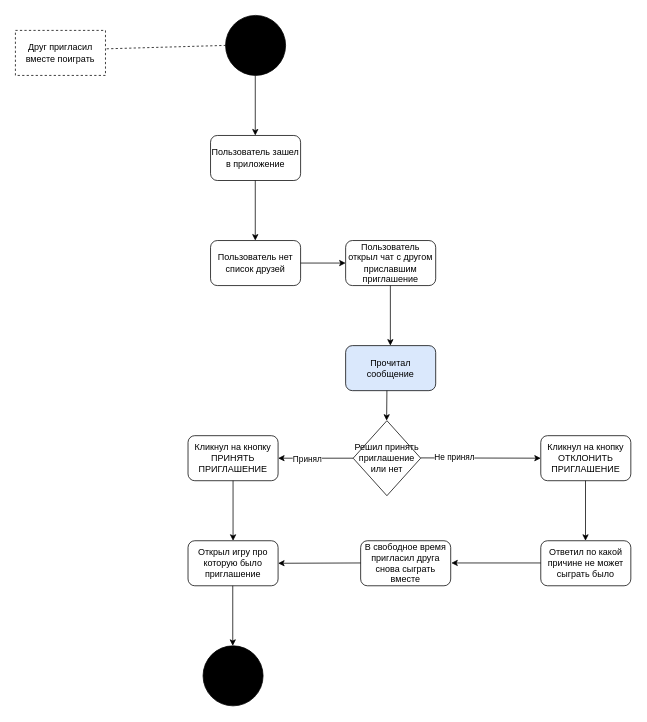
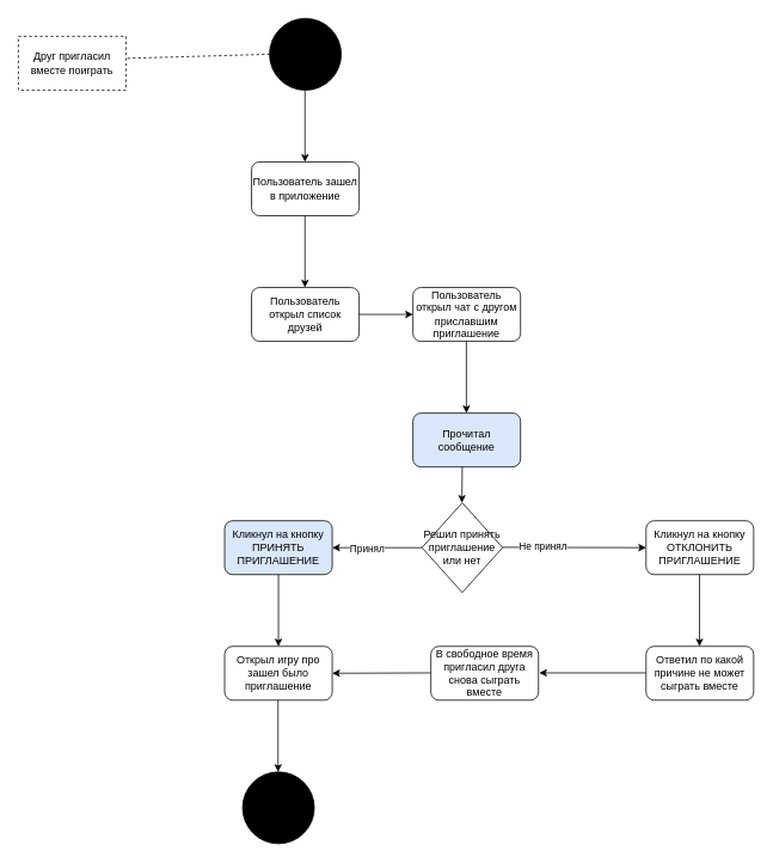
- <mxCell id="8" value="Пользователь нет список друзей" style="rounded=1;whiteSpace=wrap;html=1;fontColor=#000000;fillColor=#ffffff;" vertex="1" parent="1"><mxGeometry x="280" y="320" width="120" height="60" as="geometry" /></mxCell>
+ <mxCell id="8" value="Пользователь открыл список друзей" style="rounded=1;whiteSpace=wrap;html=1;fontColor=#000000;fillColor=#ffffff;" vertex="1" parent="1"><mxGeometry x="280" y="320" width="120" height="60" as="geometry" /></mxCell>
- <mxCell id="19" value="Кликнул на кнопку ПРИНЯТЬ ПРИГЛАШЕНИЕ" style="rounded=1;whiteSpace=wrap;html=1;fontColor=#000000;fillColor=#ffffff;" vertex="1" parent="1"><mxGeometry x="250" y="580" width="120" height="60" as="geometry" /></mxCell>
+ <mxCell id="19" value="Кликнул на кнопку ПРИНЯТЬ ПРИГЛАШЕНИЕ" style="rounded=1;whiteSpace=wrap;html=1;fontColor=#000000;fillColor=#dae8fc;" vertex="1" parent="1"><mxGeometry x="250" y="580" width="120" height="60" as="geometry" /></mxCell>
- <mxCell id="21" value="Открыл игру про которую было приглашение" style="rounded=1;whiteSpace=wrap;html=1;fontColor=#000000;fillColor=#ffffff;" vertex="1" parent="1"><mxGeometry x="250" y="720" width="120" height="60" as="geometry" /></mxCell>
+ <mxCell id="21" value="Открыл игру про зашел было приглашение" style="rounded=1;whiteSpace=wrap;html=1;fontColor=#000000;fillColor=#ffffff;" vertex="1" parent="1"><mxGeometry x="250" y="720" width="120" height="60" as="geometry" /></mxCell>
- <mxCell id="24" value="Ответил по какой причине не может сыграть было" style="rounded=1;whiteSpace=wrap;html=1;fontColor=#000000;fillColor=#ffffff;" vertex="1" parent="1"><mxGeometry x="720" y="720" width="120" height="60" as="geometry" /></mxCell>
+ <mxCell id="24" value="Ответил по какой причине не может сыграть вместе" style="rounded=1;whiteSpace=wrap;html=1;fontColor=#000000;fillColor=#ffffff;" vertex="1" parent="1"><mxGeometry x="720" y="720" width="120" height="60" as="geometry" /></mxCell>
